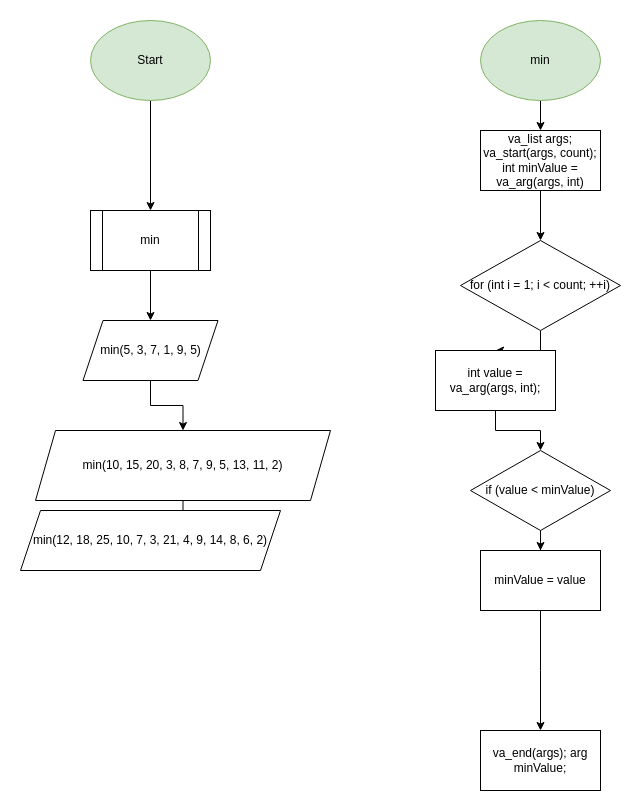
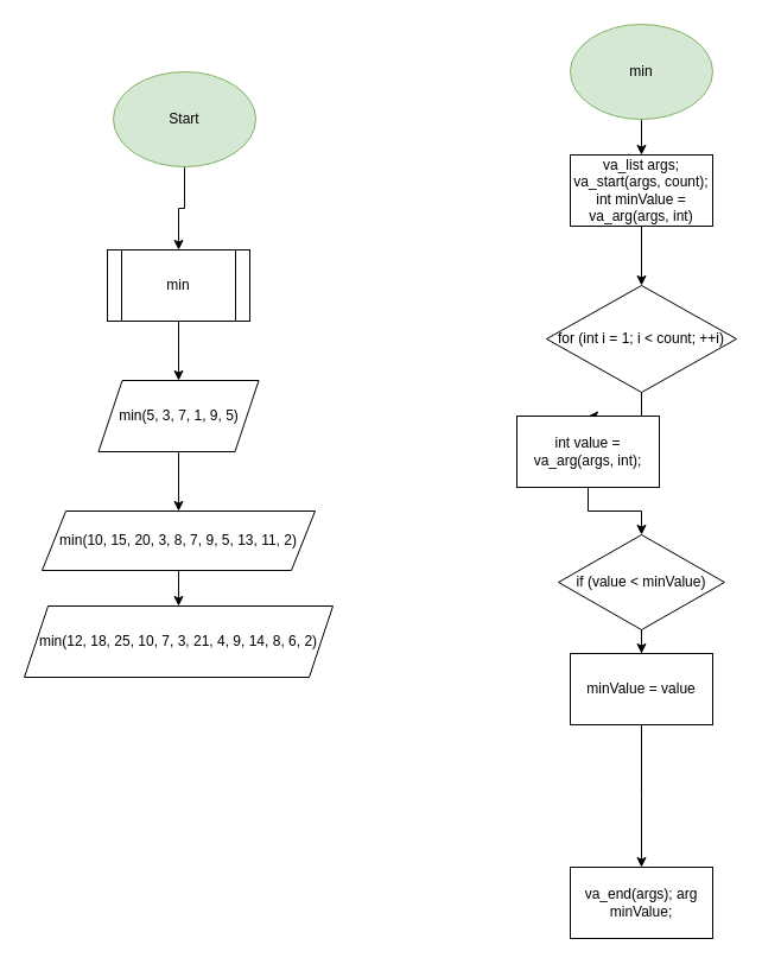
- <mxCell id="3" value="Start" style="ellipse;whiteSpace=wrap;html=1;fillColor=#d5e8d4;strokeColor=#82b366;" vertex="1" parent="1"><mxGeometry x="90" y="20" width="120" height="80" as="geometry" /></mxCell>
+ <mxCell id="3" value="Start" style="ellipse;whiteSpace=wrap;html=1;fillColor=#d5e8d4;strokeColor=#82b366;" vertex="1" parent="1"><mxGeometry x="95" y="60" width="120" height="80" as="geometry" /></mxCell>
- <mxCell id="7" value="min(10, 15, 20, 3, 8, 7, 9, 5, 13, 11, 2)" style="shape=parallelogram;perimeter=parallelogramPerimeter;whiteSpace=wrap;html=1;fixedSize=1;" vertex="1" parent="1"><mxGeometry x="35" y="430" width="295" height="70" as="geometry" /></mxCell>
+ <mxCell id="7" value="min(10, 15, 20, 3, 8, 7, 9, 5, 13, 11, 2)" style="shape=parallelogram;perimeter=parallelogramPerimeter;whiteSpace=wrap;html=1;fixedSize=1;" vertex="1" parent="1"><mxGeometry x="35" y="430" width="230" height="50" as="geometry" /></mxCell>
